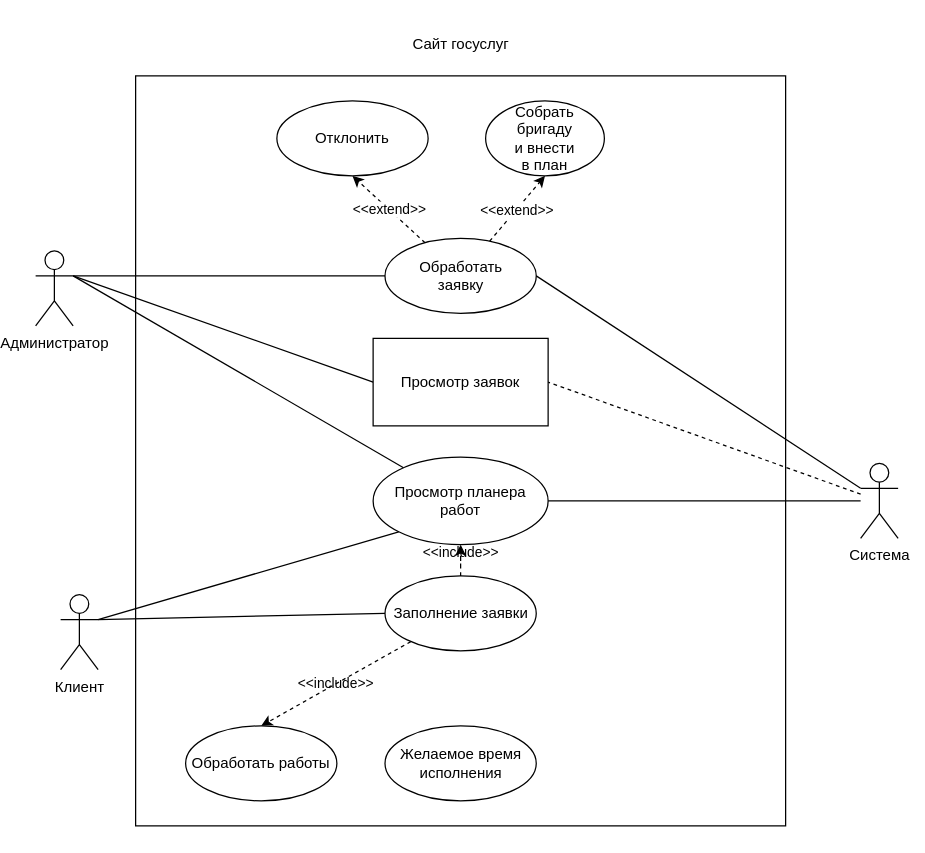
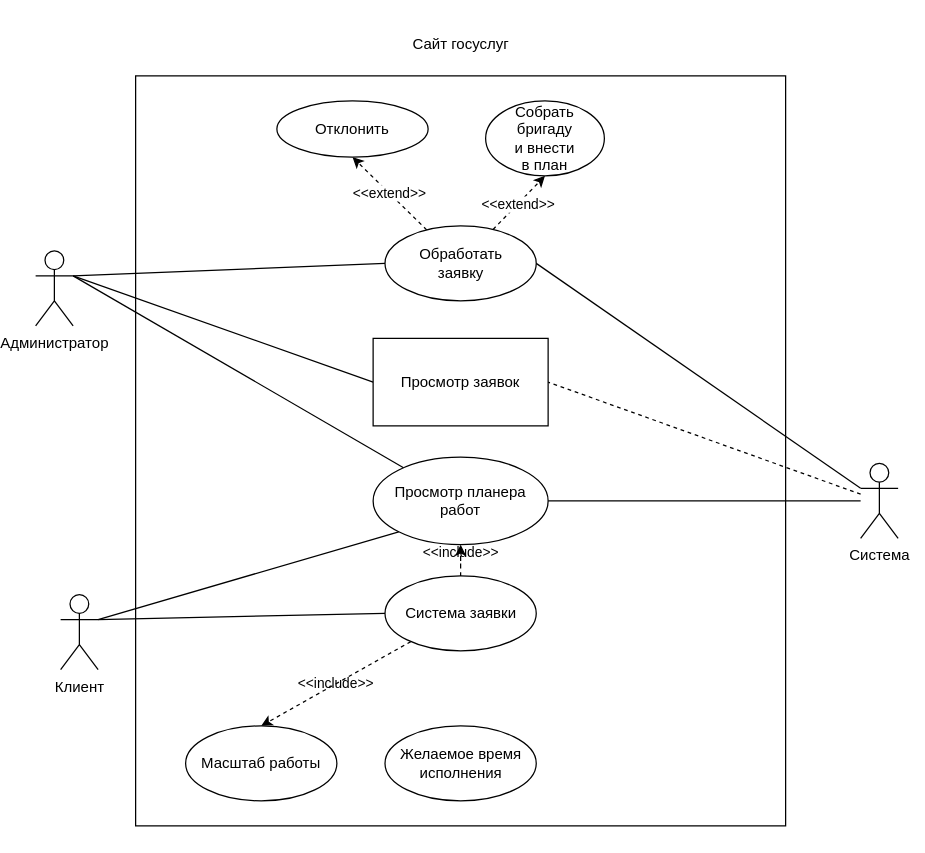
- <mxCell id="22" value="Отклонить" style="ellipse;whiteSpace=wrap;html=1;shadow=0;glass=0;sketch=0;strokeColor=default;strokeWidth=1;fillColor=default;gradientColor=none;" parent="1" vertex="1"><mxGeometry x="213" y="80" width="121" height="60" as="geometry" /></mxCell>
+ <mxCell id="22" value="Отклонить" style="ellipse;whiteSpace=wrap;html=1;shadow=0;glass=0;sketch=0;strokeColor=default;strokeWidth=1;fillColor=default;gradientColor=none;" parent="1" vertex="1"><mxGeometry x="213" y="80" width="121" height="45" as="geometry" /></mxCell>
- <mxCell id="19" value="Обработать&lt;br&gt;заявку" style="ellipse;whiteSpace=wrap;html=1;shadow=0;glass=0;sketch=0;strokeColor=default;strokeWidth=1;fillColor=default;gradientColor=none;" parent="1" vertex="1"><mxGeometry x="299.5" y="190" width="121" height="60" as="geometry" /></mxCell>
+ <mxCell id="19" value="Обработать&lt;br&gt;заявку" style="ellipse;whiteSpace=wrap;html=1;shadow=0;glass=0;sketch=0;strokeColor=default;strokeWidth=1;fillColor=default;gradientColor=none;" parent="1" vertex="1"><mxGeometry x="299.5" y="180" width="121" height="60" as="geometry" /></mxCell>
- <mxCell id="12" value="Заполнение заявки" style="ellipse;whiteSpace=wrap;html=1;shadow=0;glass=0;sketch=0;strokeColor=default;strokeWidth=1;fillColor=default;gradientColor=none;" parent="1" vertex="1"><mxGeometry x="299.5" y="460" width="121" height="60" as="geometry" /></mxCell>
+ <mxCell id="12" value="Система заявки" style="ellipse;whiteSpace=wrap;html=1;shadow=0;glass=0;sketch=0;strokeColor=default;strokeWidth=1;fillColor=default;gradientColor=none;" parent="1" vertex="1"><mxGeometry x="299.5" y="460" width="121" height="60" as="geometry" /></mxCell>
- <mxCell id="15" value="Обработать работы" style="ellipse;whiteSpace=wrap;html=1;shadow=0;glass=0;sketch=0;strokeColor=default;strokeWidth=1;fillColor=default;gradientColor=none;" parent="1" vertex="1"><mxGeometry x="140" y="580" width="121" height="60" as="geometry" /></mxCell>
+ <mxCell id="15" value="Масштаб работы" style="ellipse;whiteSpace=wrap;html=1;shadow=0;glass=0;sketch=0;strokeColor=default;strokeWidth=1;fillColor=default;gradientColor=none;" parent="1" vertex="1"><mxGeometry x="140" y="580" width="121" height="60" as="geometry" /></mxCell>
